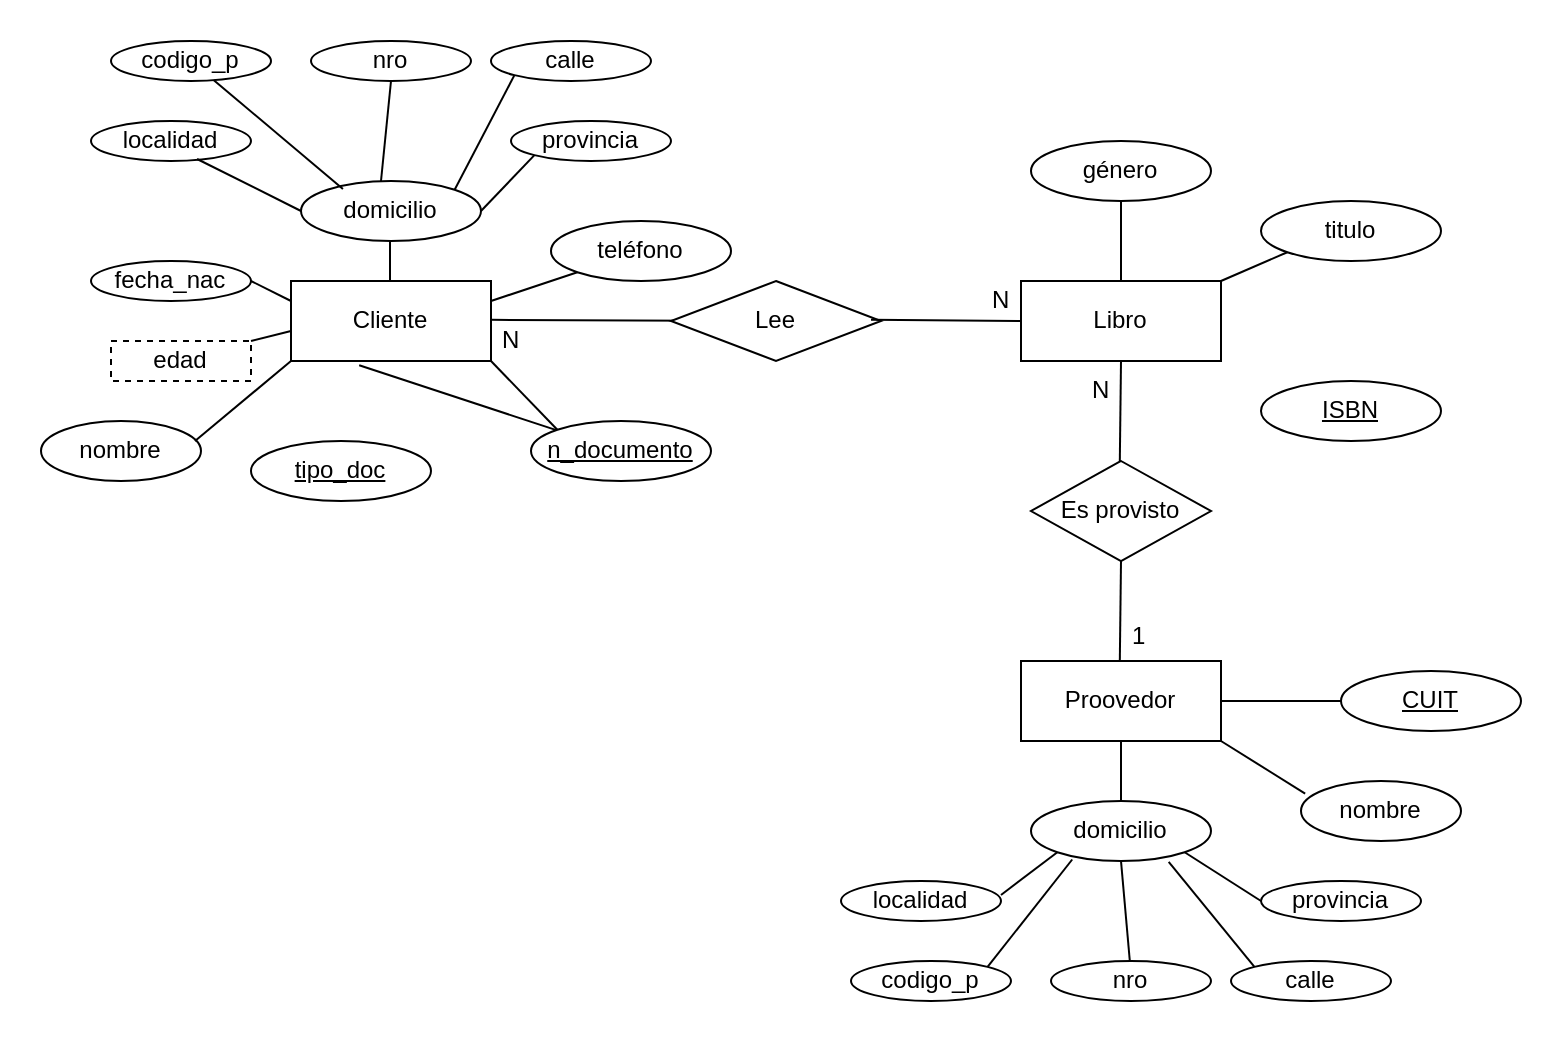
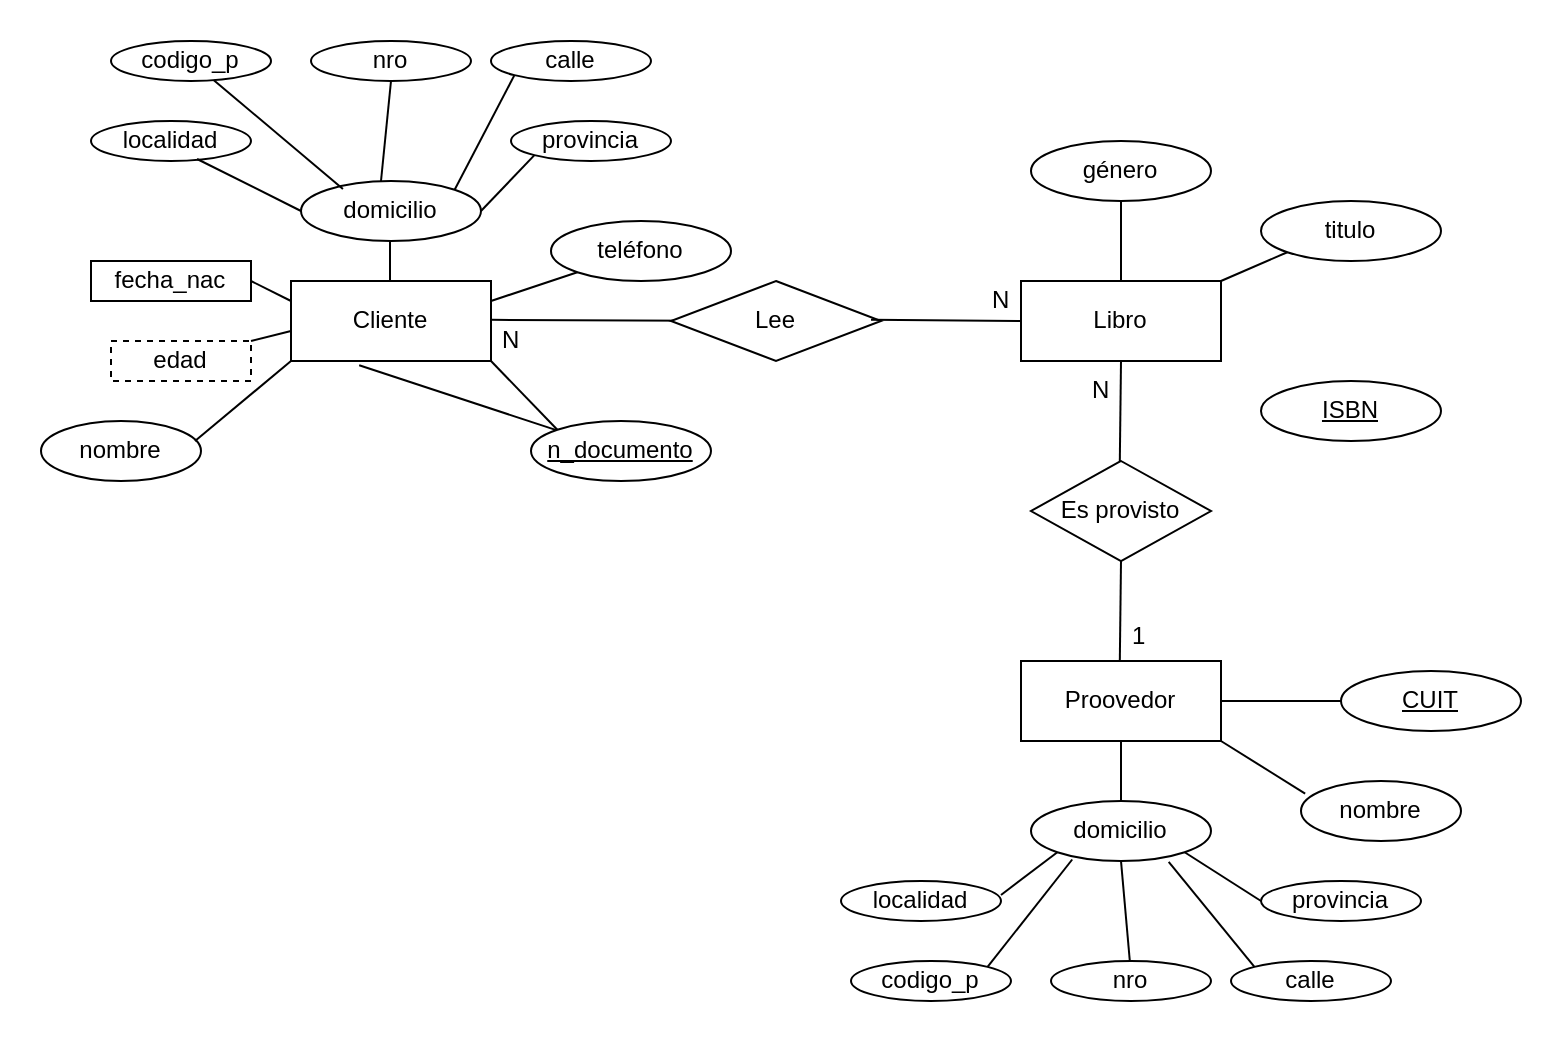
- <mxCell id="21" value="fecha_nac" style="ellipse;whiteSpace=wrap;html=1;align=center;" vertex="1" parent="1"><mxGeometry x="45" y="130" width="80" height="20" as="geometry" /></mxCell>
+ <mxCell id="21" value="fecha_nac" style="whiteSpace=wrap;html=1;align=center;rounded=0;" vertex="1" parent="1"><mxGeometry x="45" y="130" width="80" height="20" as="geometry" /></mxCell>
- <mxCell id="4" value="tipo_doc" style="ellipse;whiteSpace=wrap;html=1;align=center;fontStyle=4;" vertex="1" parent="1"><mxGeometry x="125" y="220" width="90" height="30" as="geometry" /></mxCell>
